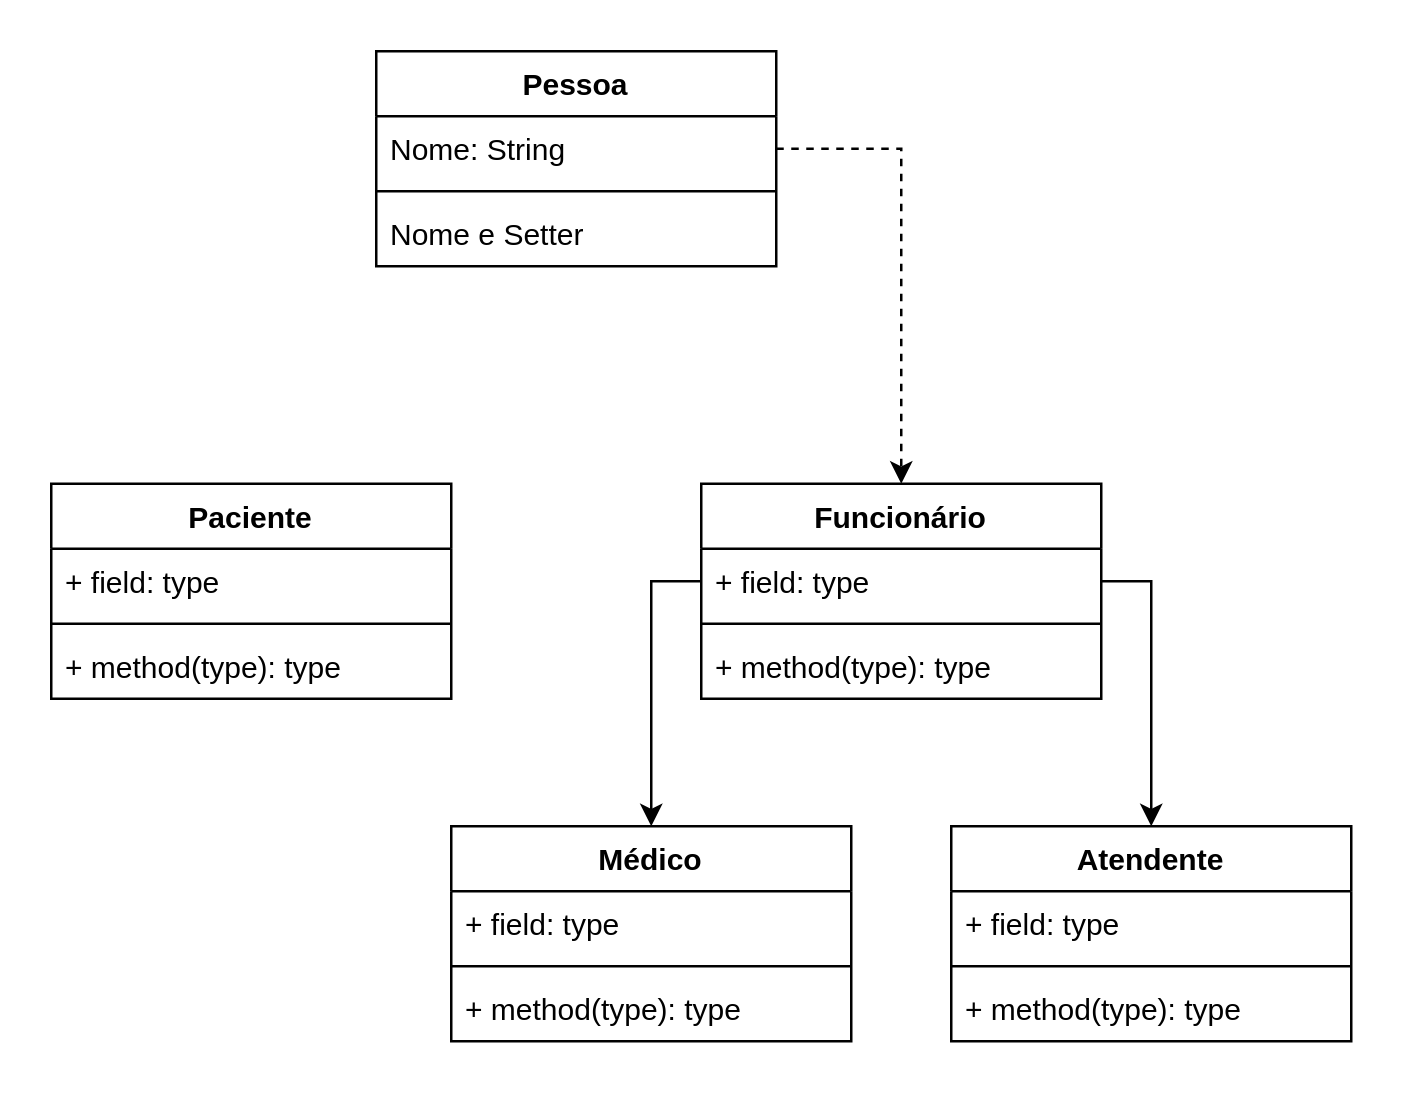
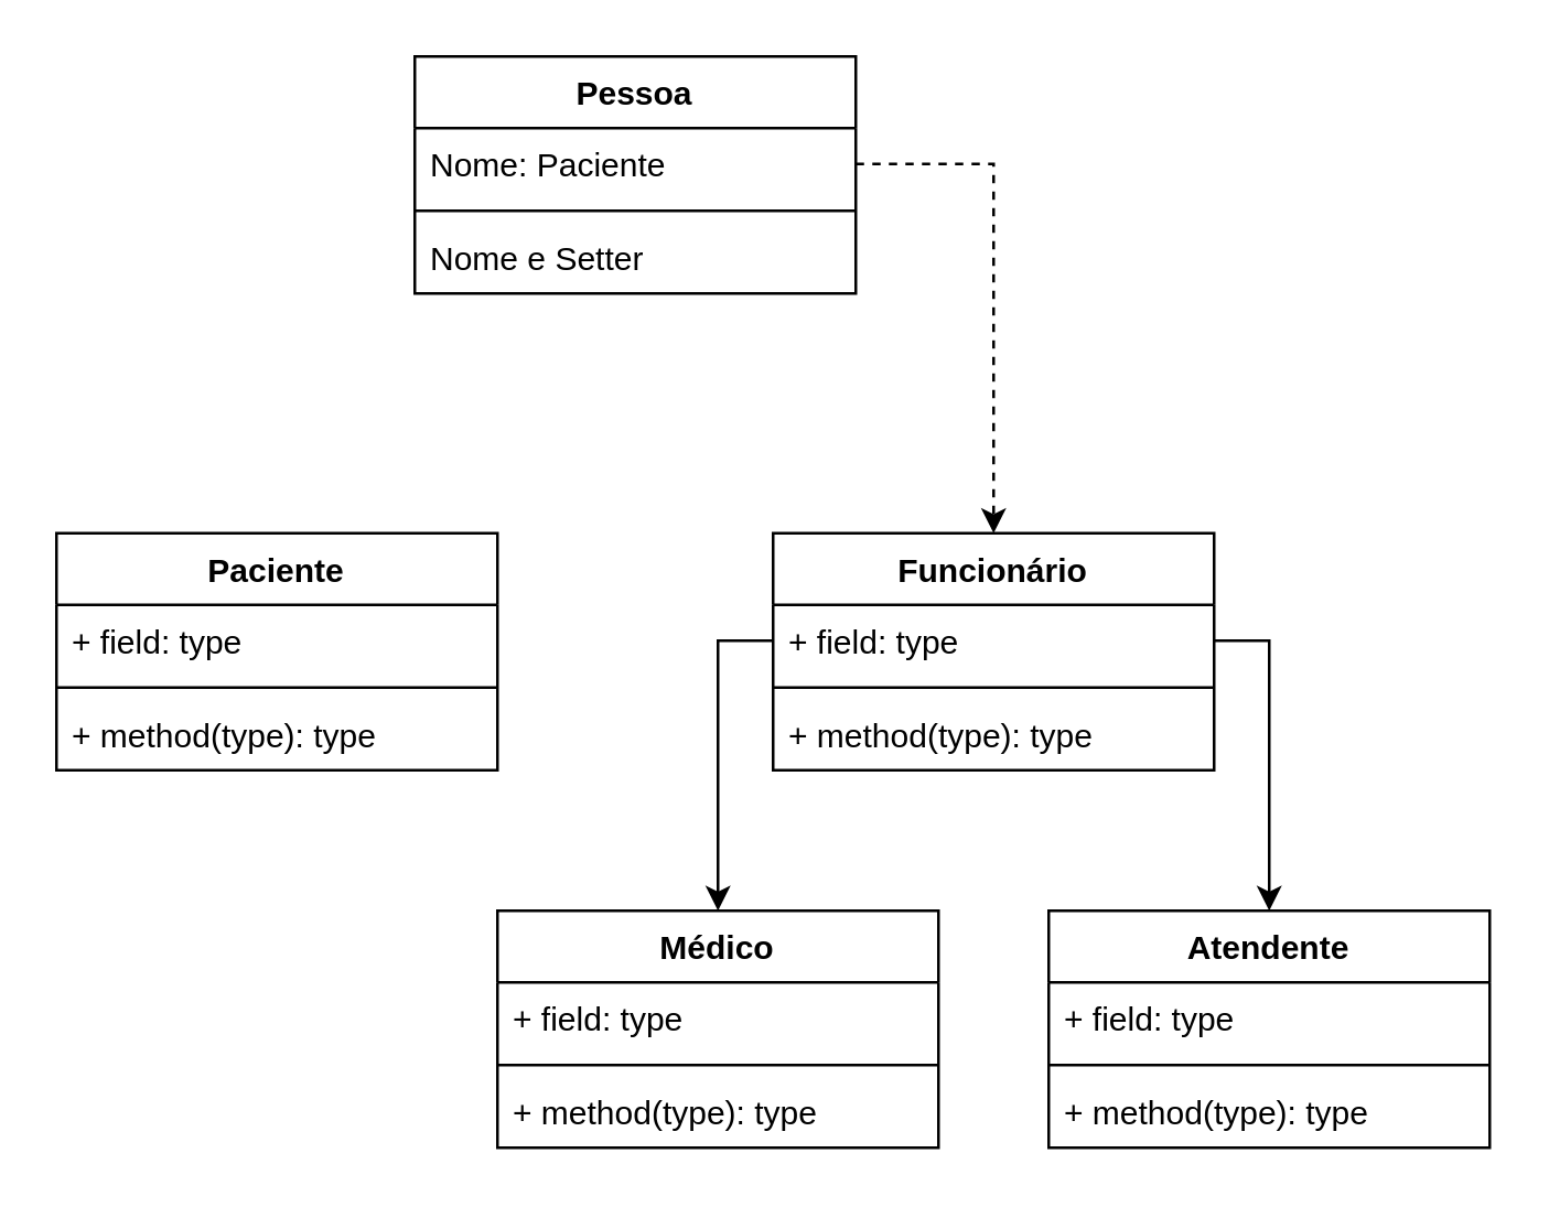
- <mxCell id="21" value="Nome: String" style="text;strokeColor=none;fillColor=none;align=left;verticalAlign=top;spacingLeft=4;spacingRight=4;overflow=hidden;rotatable=0;points=[[0,0.5],[1,0.5]];portConstraint=eastwest;" vertex="1" parent="20"><mxGeometry y="26" width="160" height="26" as="geometry" /></mxCell>
+ <mxCell id="21" value="Nome: Paciente" style="text;strokeColor=none;fillColor=none;align=left;verticalAlign=top;spacingLeft=4;spacingRight=4;overflow=hidden;rotatable=0;points=[[0,0.5],[1,0.5]];portConstraint=eastwest;" vertex="1" parent="20"><mxGeometry y="26" width="160" height="26" as="geometry" /></mxCell>
